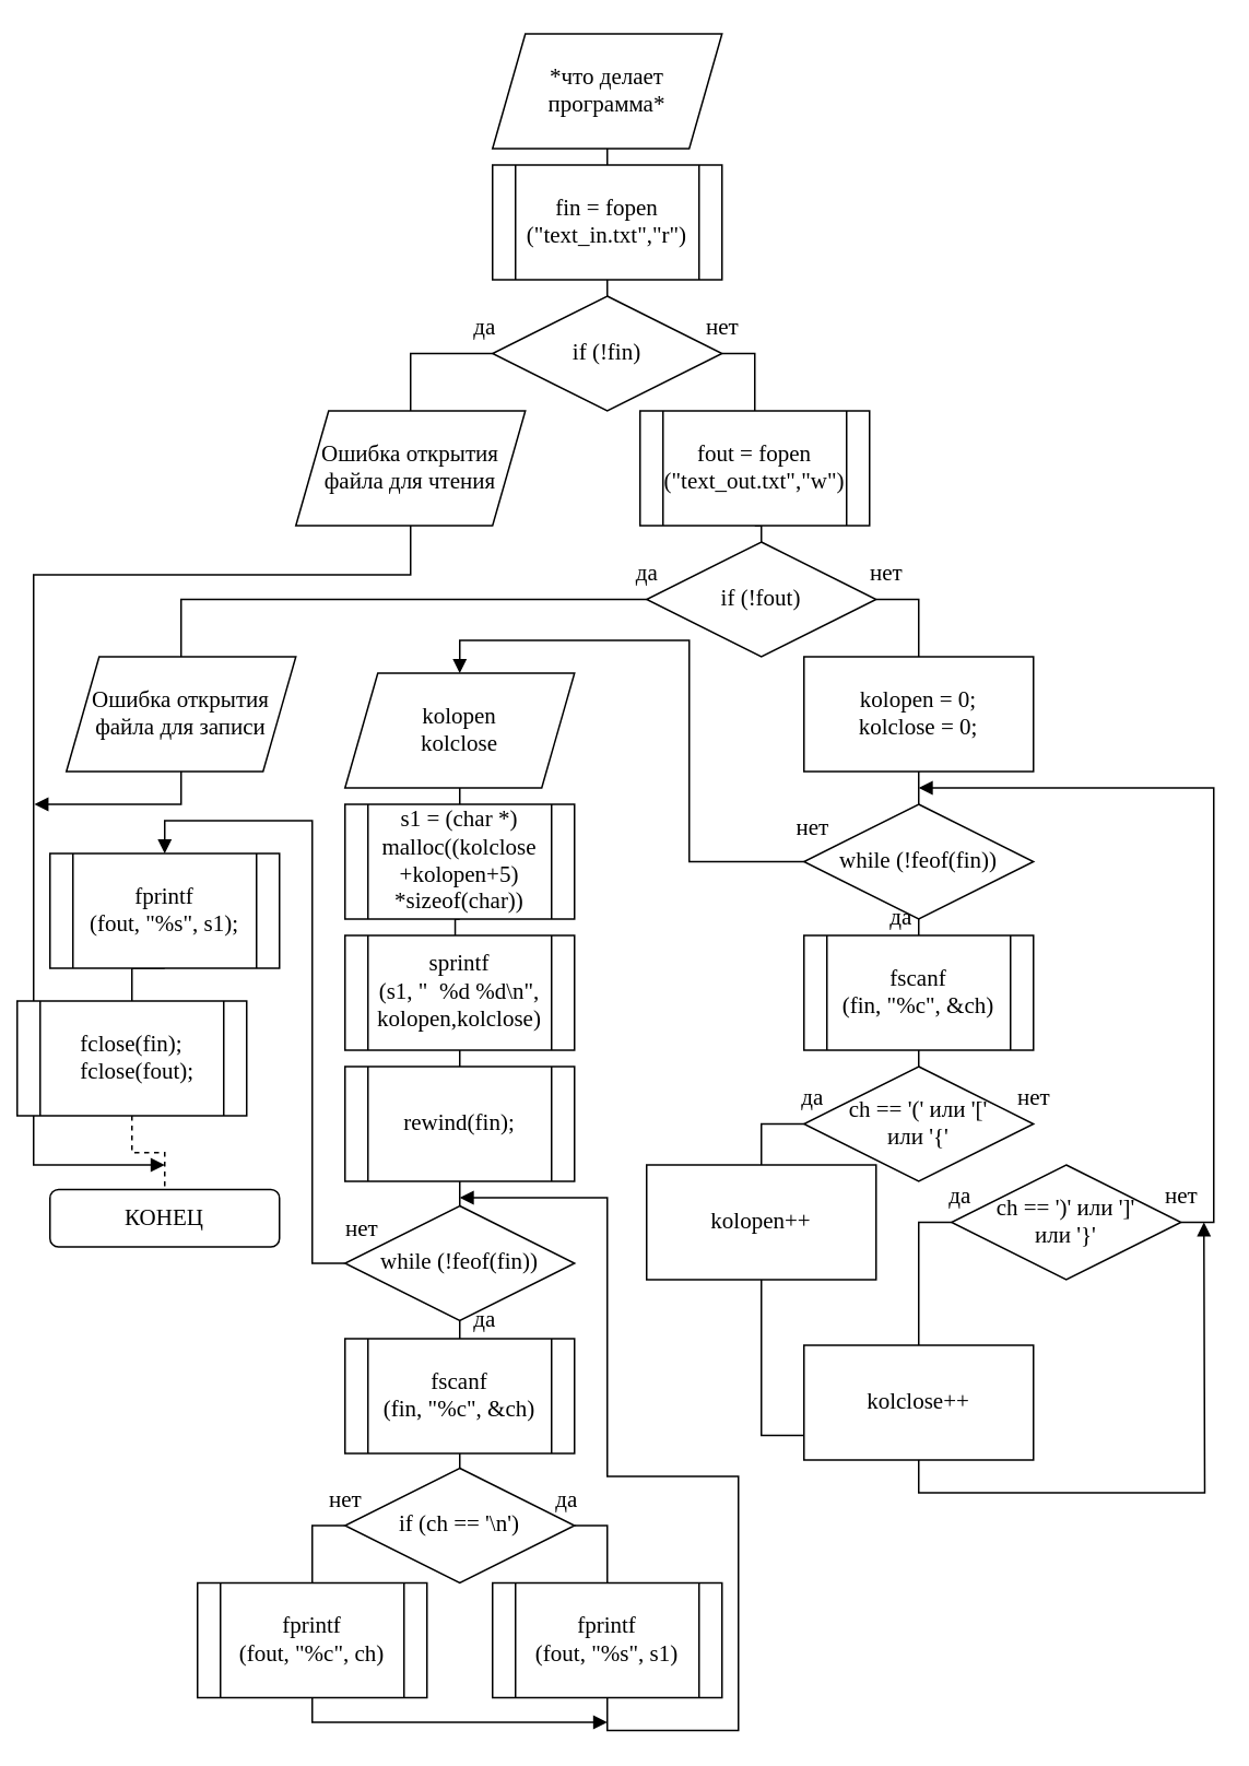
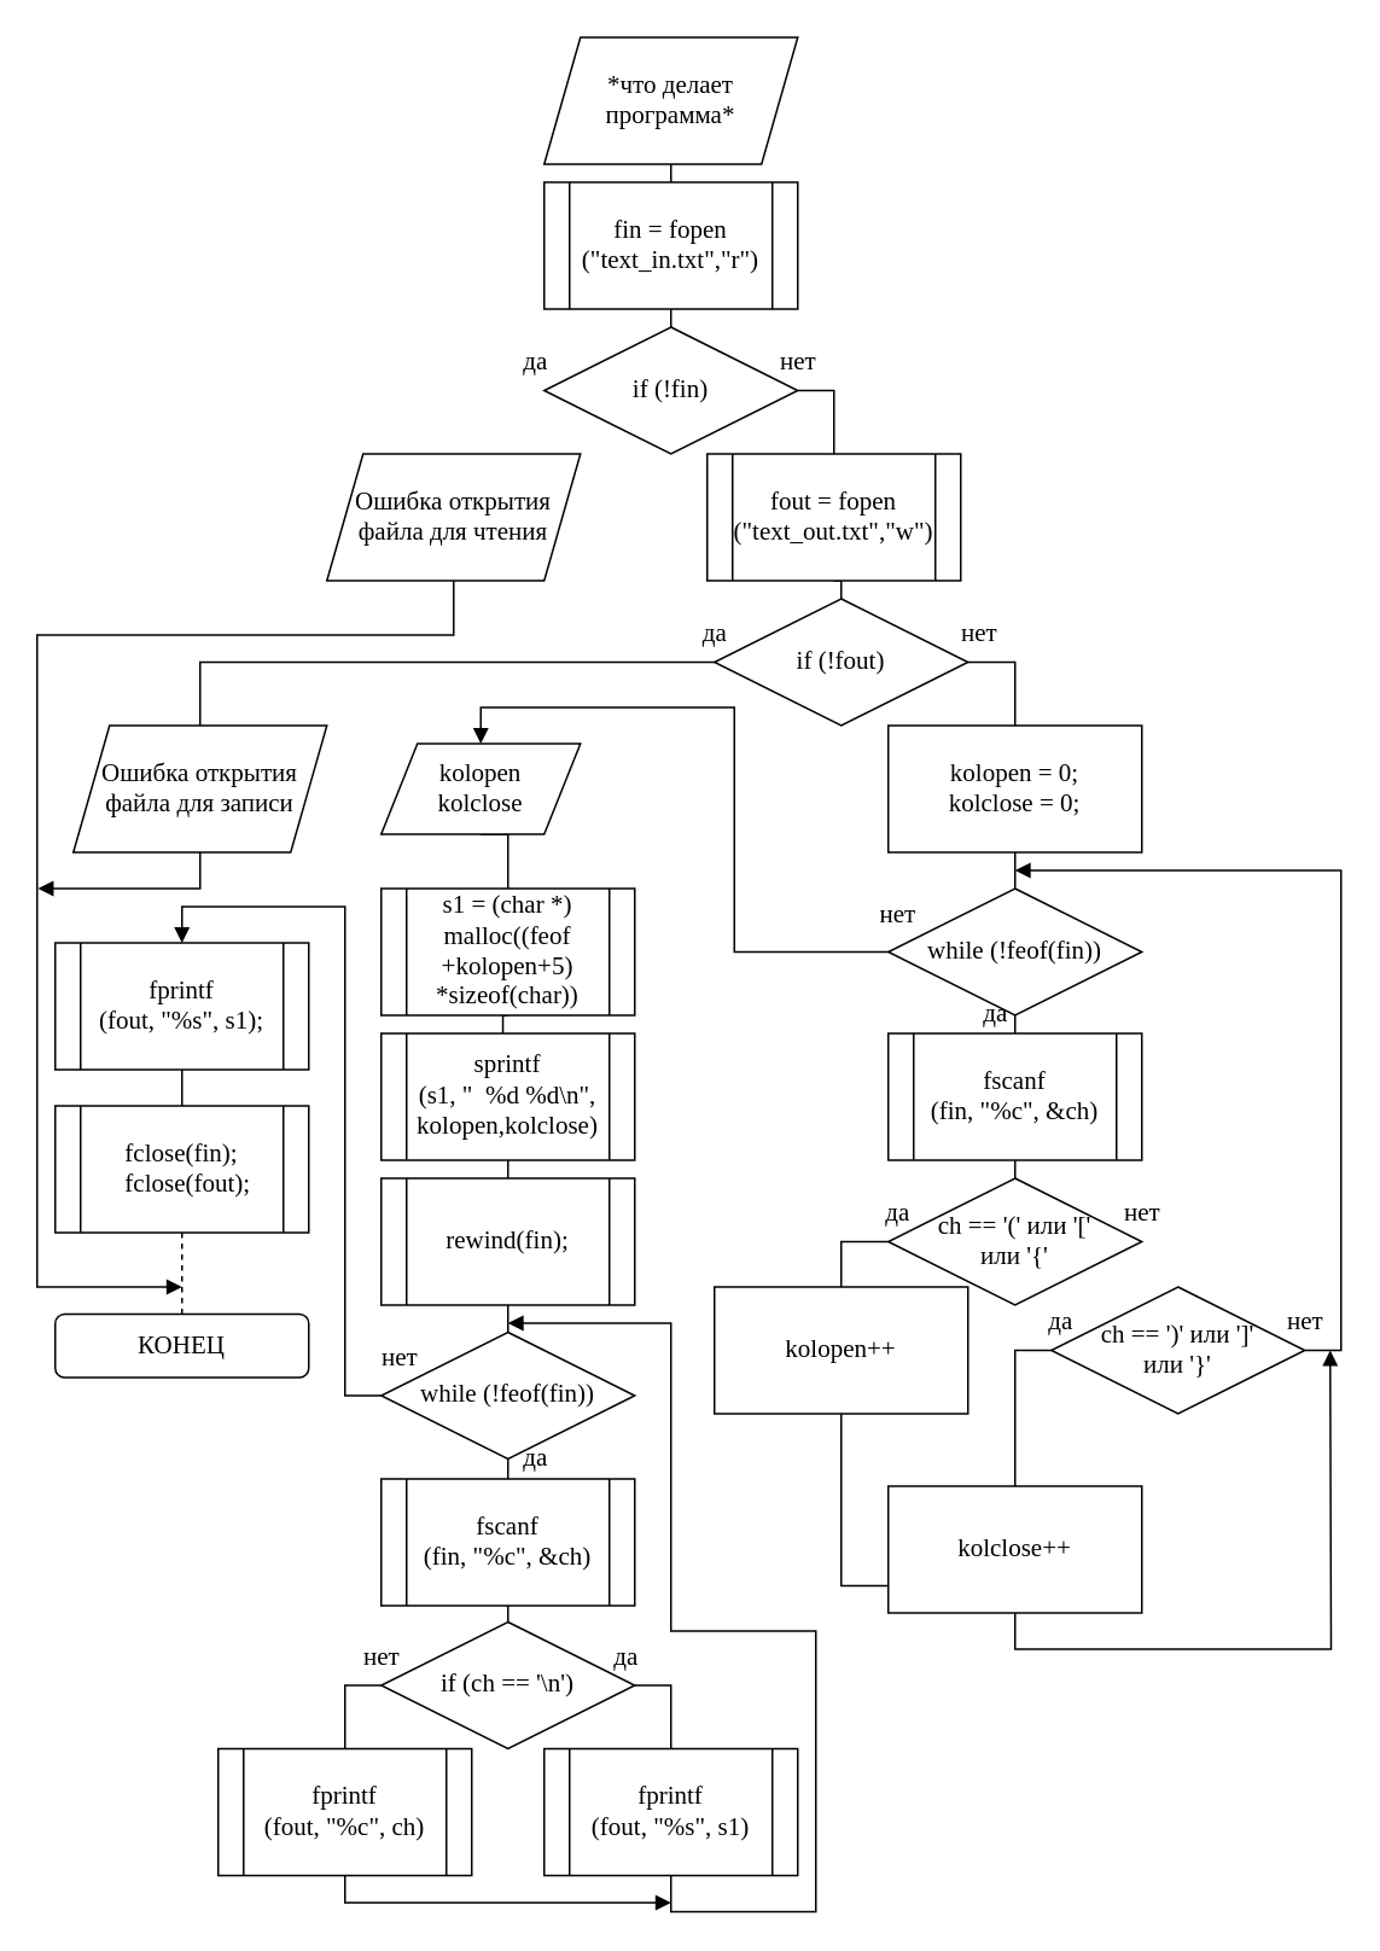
- <mxCell id="6" style="edgeStyle=orthogonalEdgeStyle;rounded=0;orthogonalLoop=1;jettySize=auto;html=1;exitX=0;exitY=0.5;exitDx=0;exitDy=0;entryX=0.5;entryY=0;entryDx=0;entryDy=0;endArrow=none;endFill=0;" edge="1" parent="1" source="8" target="11"><mxGeometry relative="1" as="geometry" /></mxCell>
- <mxCell id="45" value="kolopen&lt;br&gt;kolclose" style="shape=parallelogram;perimeter=parallelogramPerimeter;whiteSpace=wrap;html=1;fixedSize=1;strokeWidth=1;fontFamily=Times New Roman;fontSize=14;" vertex="1" parent="1"><mxGeometry x="210" y="410" width="140" height="70" as="geometry" /></mxCell>
+ <mxCell id="45" value="kolopen&lt;br&gt;kolclose" style="shape=parallelogram;perimeter=parallelogramPerimeter;whiteSpace=wrap;html=1;fixedSize=1;strokeWidth=1;fontFamily=Times New Roman;fontSize=14;" vertex="1" parent="1"><mxGeometry x="210" y="410" width="110" height="50" as="geometry" /></mxCell>
- <mxCell id="66" value="s1 = (char *)&lt;br&gt;malloc((kolclose&lt;br&gt;+kolopen+5)&lt;br&gt;*sizeof(char))" style="shape=process;whiteSpace=wrap;html=1;backgroundOutline=1;strokeWidth=1;fontFamily=Times New Roman;fontSize=14;" vertex="1" parent="1"><mxGeometry x="210" y="490" width="140" height="70" as="geometry" /></mxCell>
+ <mxCell id="66" value="s1 = (char *)&lt;br&gt;malloc((feof&lt;br&gt;+kolopen+5)&lt;br&gt;*sizeof(char))" style="shape=process;whiteSpace=wrap;html=1;backgroundOutline=1;strokeWidth=1;fontFamily=Times New Roman;fontSize=14;" vertex="1" parent="1"><mxGeometry x="210" y="490" width="140" height="70" as="geometry" /></mxCell>
- <mxCell id="49" value="&lt;div&gt;fclose(fin);&lt;/div&gt;&lt;div&gt;&amp;nbsp;&lt;span&gt;&#09;&lt;/span&gt;fclose(fout);&lt;/div&gt;" style="shape=process;whiteSpace=wrap;html=1;backgroundOutline=1;strokeWidth=1;fontFamily=Times New Roman;fontSize=14;" vertex="1" parent="1"><mxGeometry x="10" y="610" width="140" height="70" as="geometry" /></mxCell>
+ <mxCell id="49" value="&lt;div&gt;fclose(fin);&lt;/div&gt;&lt;div&gt;&amp;nbsp;&lt;span&gt;&#09;&lt;/span&gt;fclose(fout);&lt;/div&gt;" style="shape=process;whiteSpace=wrap;html=1;backgroundOutline=1;strokeWidth=1;fontFamily=Times New Roman;fontSize=14;" vertex="1" parent="1"><mxGeometry x="30" y="610" width="140" height="70" as="geometry" /></mxCell>
